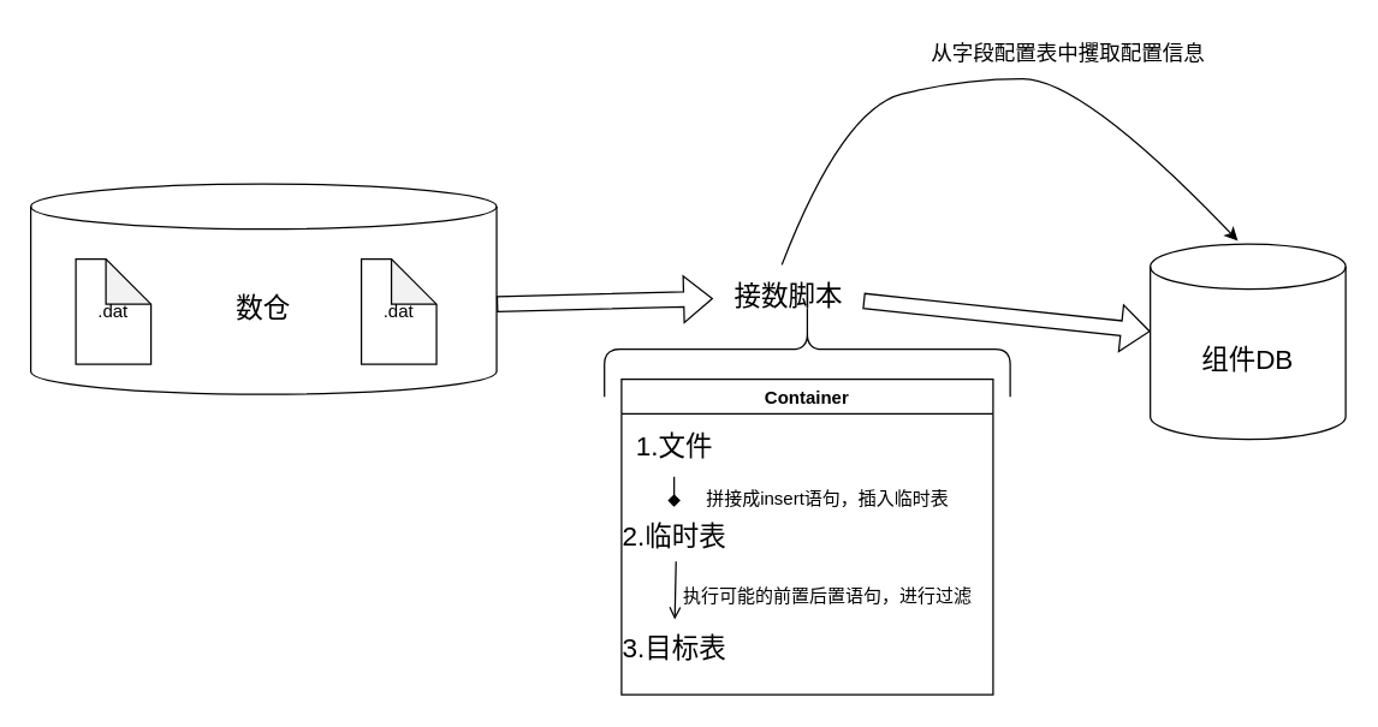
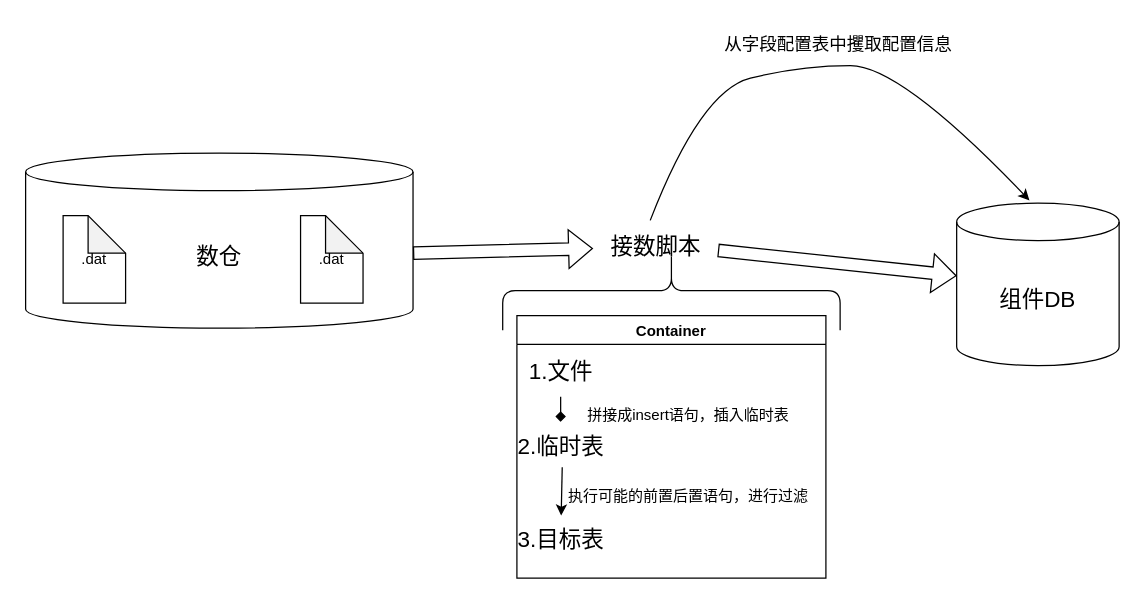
- <mxCell id="20" value="&lt;font style=&quot;font-size: 14px;&quot;&gt;从字段配置表中攫取配置信息&lt;/font&gt;" style="text;html=1;align=center;verticalAlign=middle;resizable=0;points=[];autosize=1;strokeColor=none;fillColor=none;" vertex="1" parent="1"><mxGeometry x="605" y="20" width="210" height="30" as="geometry" /></mxCell>
+ <mxCell id="20" value="&lt;font style=&quot;font-size: 14px;&quot;&gt;从字段配置表中攫取配置信息&lt;/font&gt;" style="text;html=1;align=center;verticalAlign=middle;resizable=0;points=[];autosize=1;strokeColor=none;fillColor=none;" vertex="1" parent="1"><mxGeometry x="565" y="20" width="210" height="30" as="geometry" /></mxCell>
- <mxCell id="16" value="" style="endArrow=open;html=1;rounded=0;exitX=0.514;exitY=0.91;exitDx=0;exitDy=0;exitPerimeter=0;" edge="1" parent="11" source="13" target="14"><mxGeometry width="50" height="50" relative="1" as="geometry"><mxPoint x="-172.75" y="200" as="sourcePoint" /><mxPoint x="-122.75" y="150" as="targetPoint" /></mxGeometry></mxCell>
+ <mxCell id="16" value="" style="endArrow=classic;html=1;rounded=0;exitX=0.514;exitY=0.91;exitDx=0;exitDy=0;exitPerimeter=0;" edge="1" parent="11" source="13" target="14"><mxGeometry width="50" height="50" relative="1" as="geometry"><mxPoint x="-172.75" y="200" as="sourcePoint" /><mxPoint x="-122.75" y="150" as="targetPoint" /></mxGeometry></mxCell>
